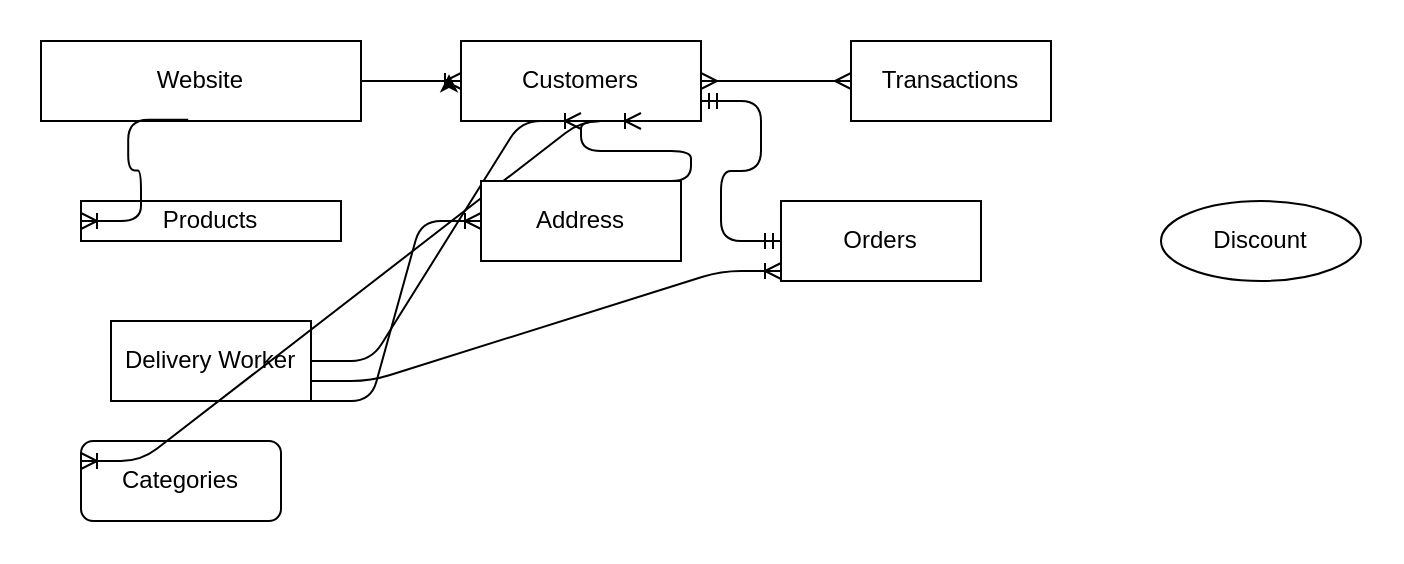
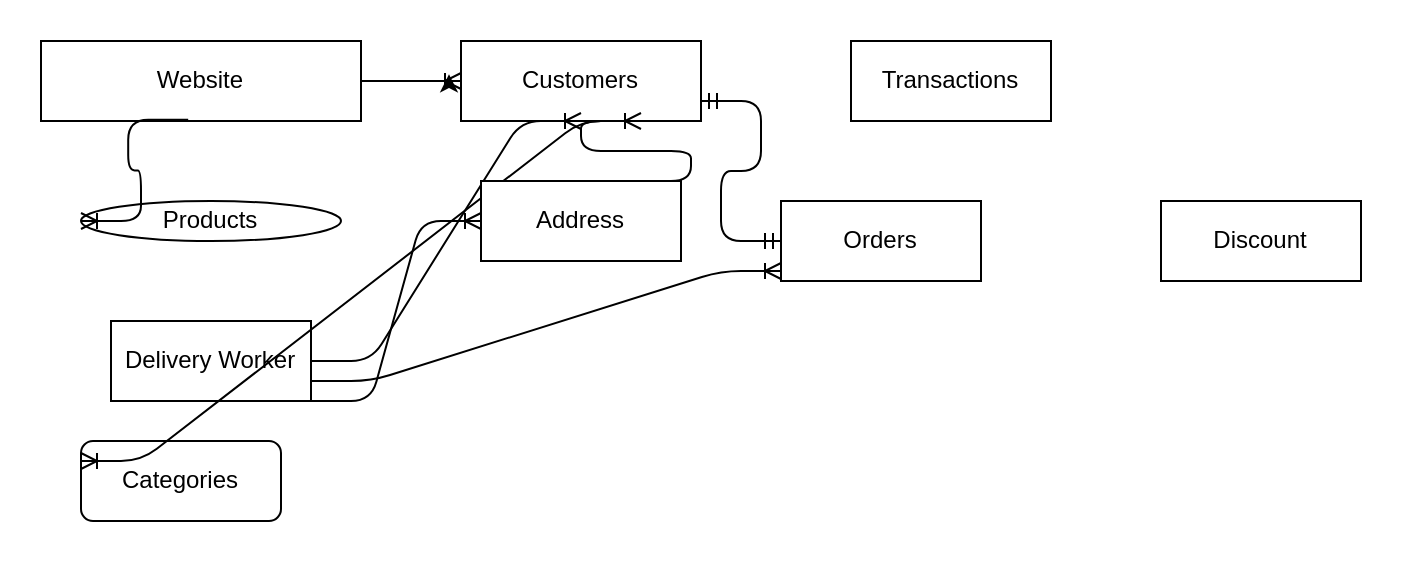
- <mxCell id="8" value="" style="edgeStyle=entityRelationEdgeStyle;fontSize=12;html=1;endArrow=ERmany;startArrow=ERmany;entryX=0;entryY=0.5;entryDx=0;entryDy=0;exitX=1;exitY=0.5;exitDx=0;exitDy=0;" edge="1" parent="1" source="4" target="7"><mxGeometry width="100" height="100" relative="1" as="geometry"><mxPoint x="320" y="190" as="sourcePoint" /><mxPoint x="420" y="90" as="targetPoint" /></mxGeometry></mxCell>
- <mxCell id="5" value="Products" style="rounded=0;whiteSpace=wrap;html=1;" vertex="1" parent="1"><mxGeometry x="40" y="100" width="130" height="20" as="geometry" /></mxCell>
+ <mxCell id="5" value="Products" style="ellipse;whiteSpace=wrap;html=1;" vertex="1" parent="1"><mxGeometry x="40" y="100" width="130" height="20" as="geometry" /></mxCell>
- <mxCell id="20" value="Discount" style="ellipse;whiteSpace=wrap;html=1;align=center;" vertex="1" parent="1"><mxGeometry x="580" y="100" width="100" height="40" as="geometry" /></mxCell>
+ <mxCell id="20" value="Discount" style="whiteSpace=wrap;html=1;align=center;" vertex="1" parent="1"><mxGeometry x="580" y="100" width="100" height="40" as="geometry" /></mxCell>
